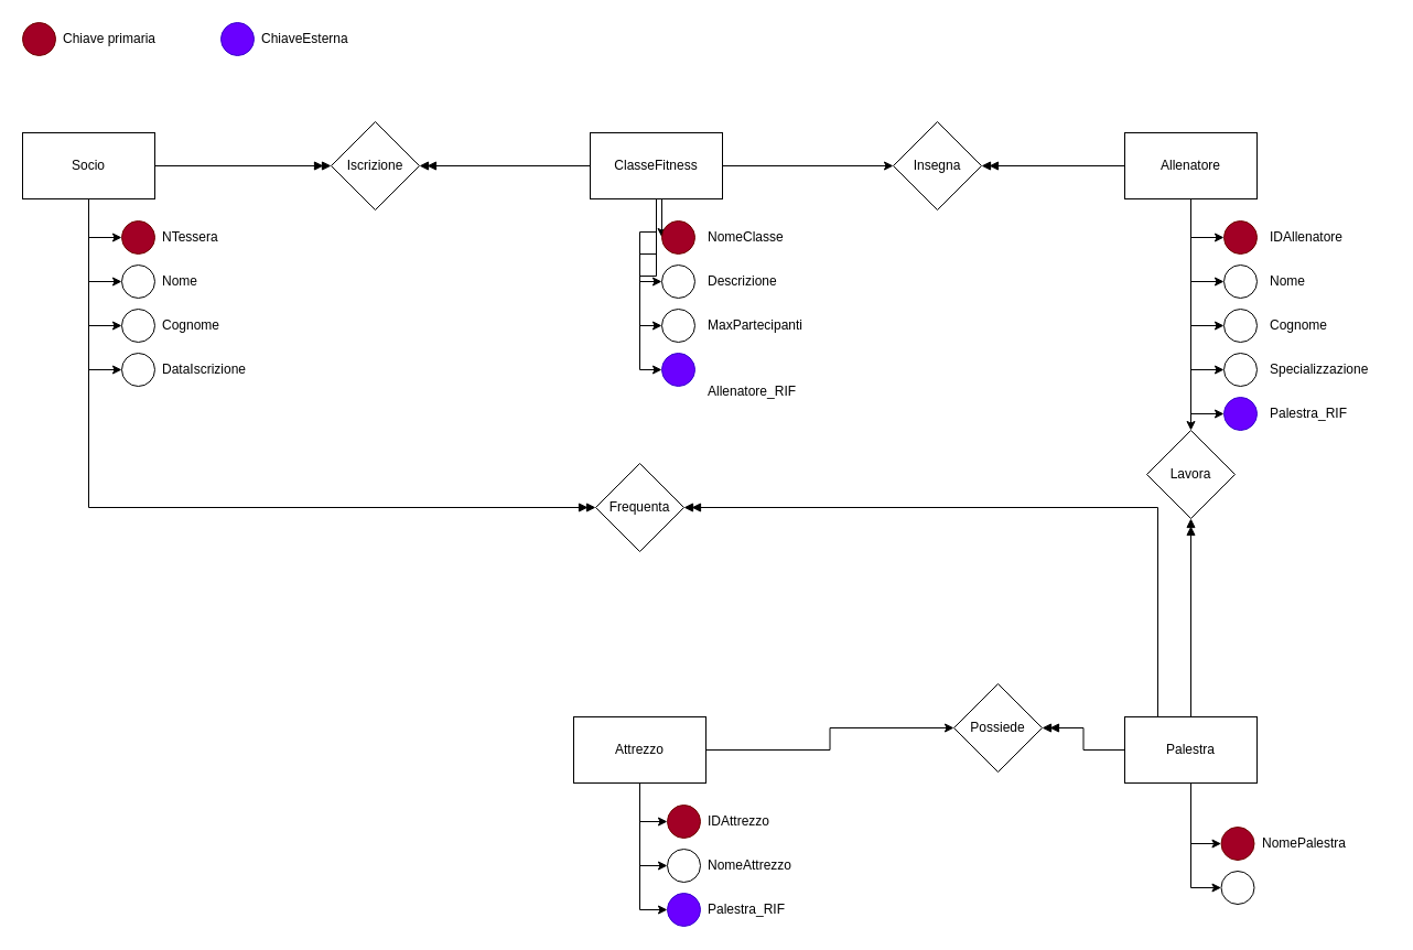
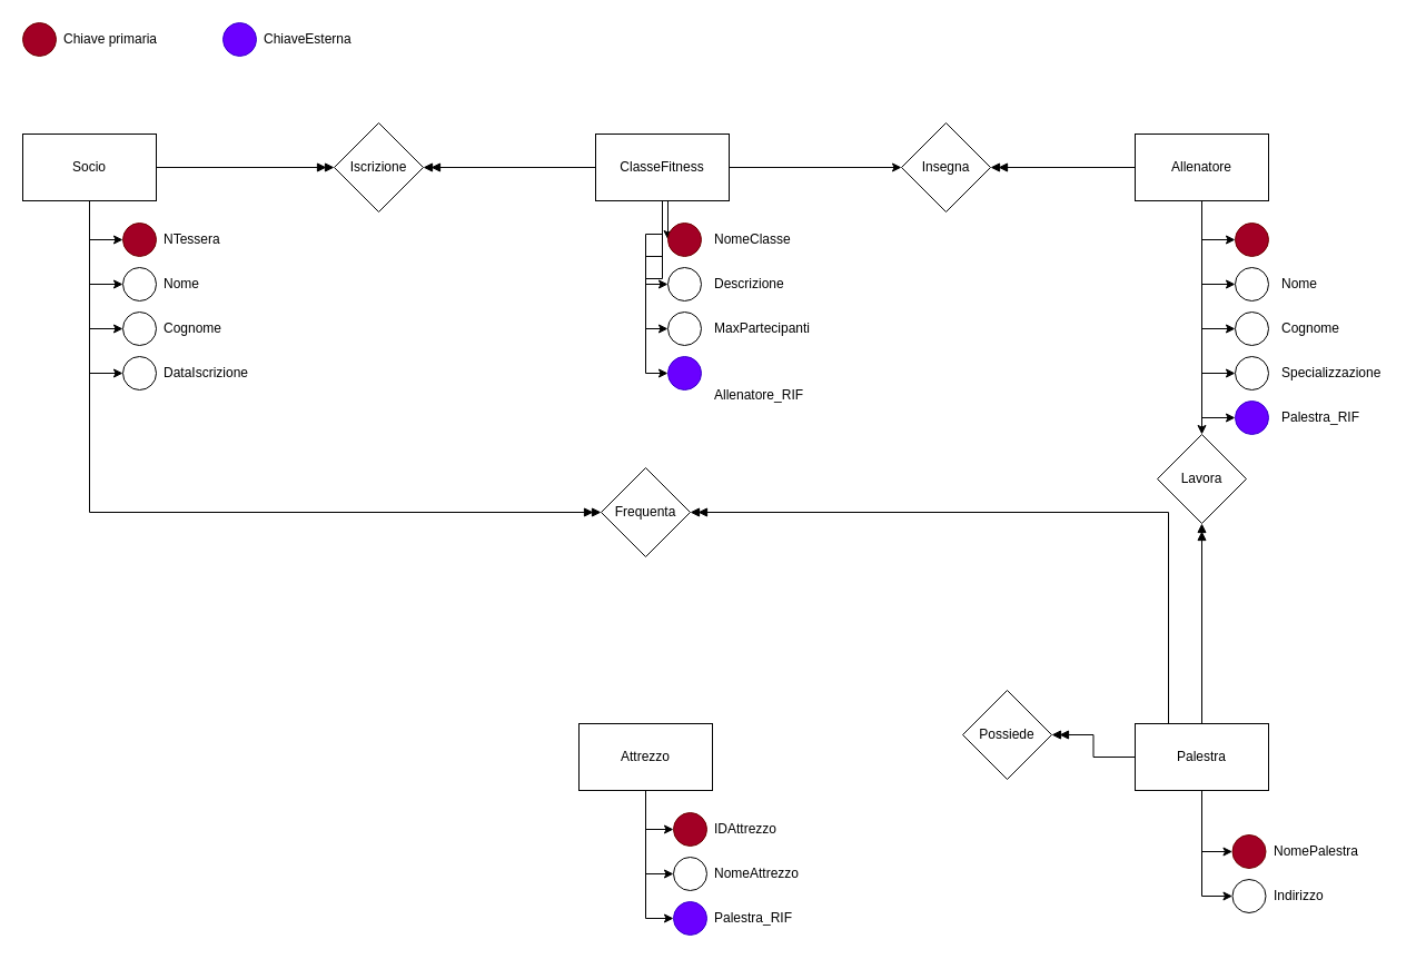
- <mxCell id="22" value="IDAllenatore" style="text;html=1;align=left;verticalAlign=middle;resizable=0;points=[];autosize=1;strokeColor=none;fillColor=none;" parent="1" vertex="1"><mxGeometry x="1150" y="200" width="90" height="30" as="geometry" /></mxCell>
- <mxCell id="52" style="edgeStyle=orthogonalEdgeStyle;rounded=0;orthogonalLoop=1;jettySize=auto;html=1;exitX=1;exitY=0.5;exitDx=0;exitDy=0;entryX=0;entryY=0.5;entryDx=0;entryDy=0;" parent="1" source="53" target="70" edge="1"><mxGeometry relative="1" as="geometry" /></mxCell>
+ <mxCell id="49" value="Indirizzo" style="text;html=1;align=left;verticalAlign=middle;resizable=0;points=[];autosize=1;strokeColor=none;fillColor=none;" parent="1" vertex="1"><mxGeometry x="1142.5" y="790" width="70" height="30" as="geometry" /></mxCell>
